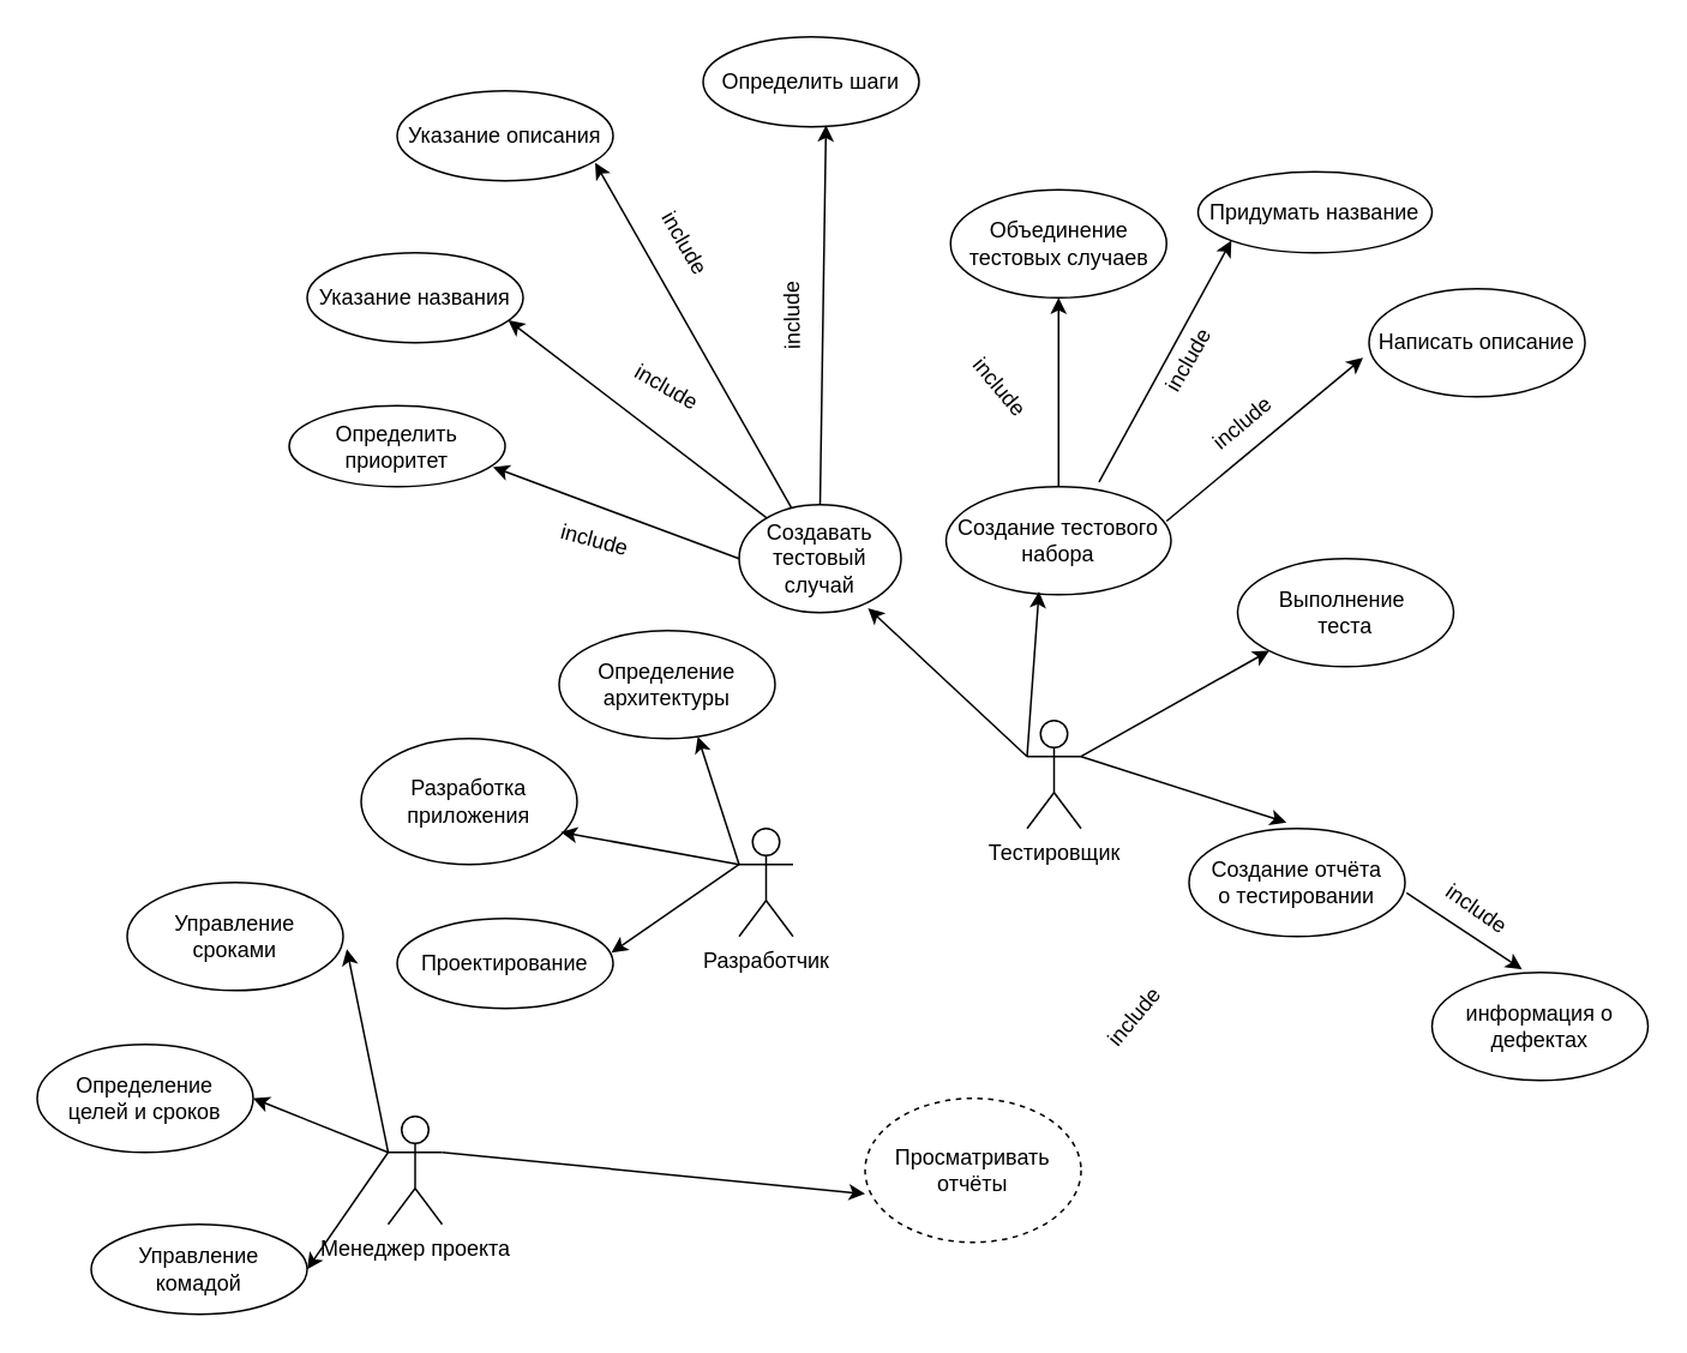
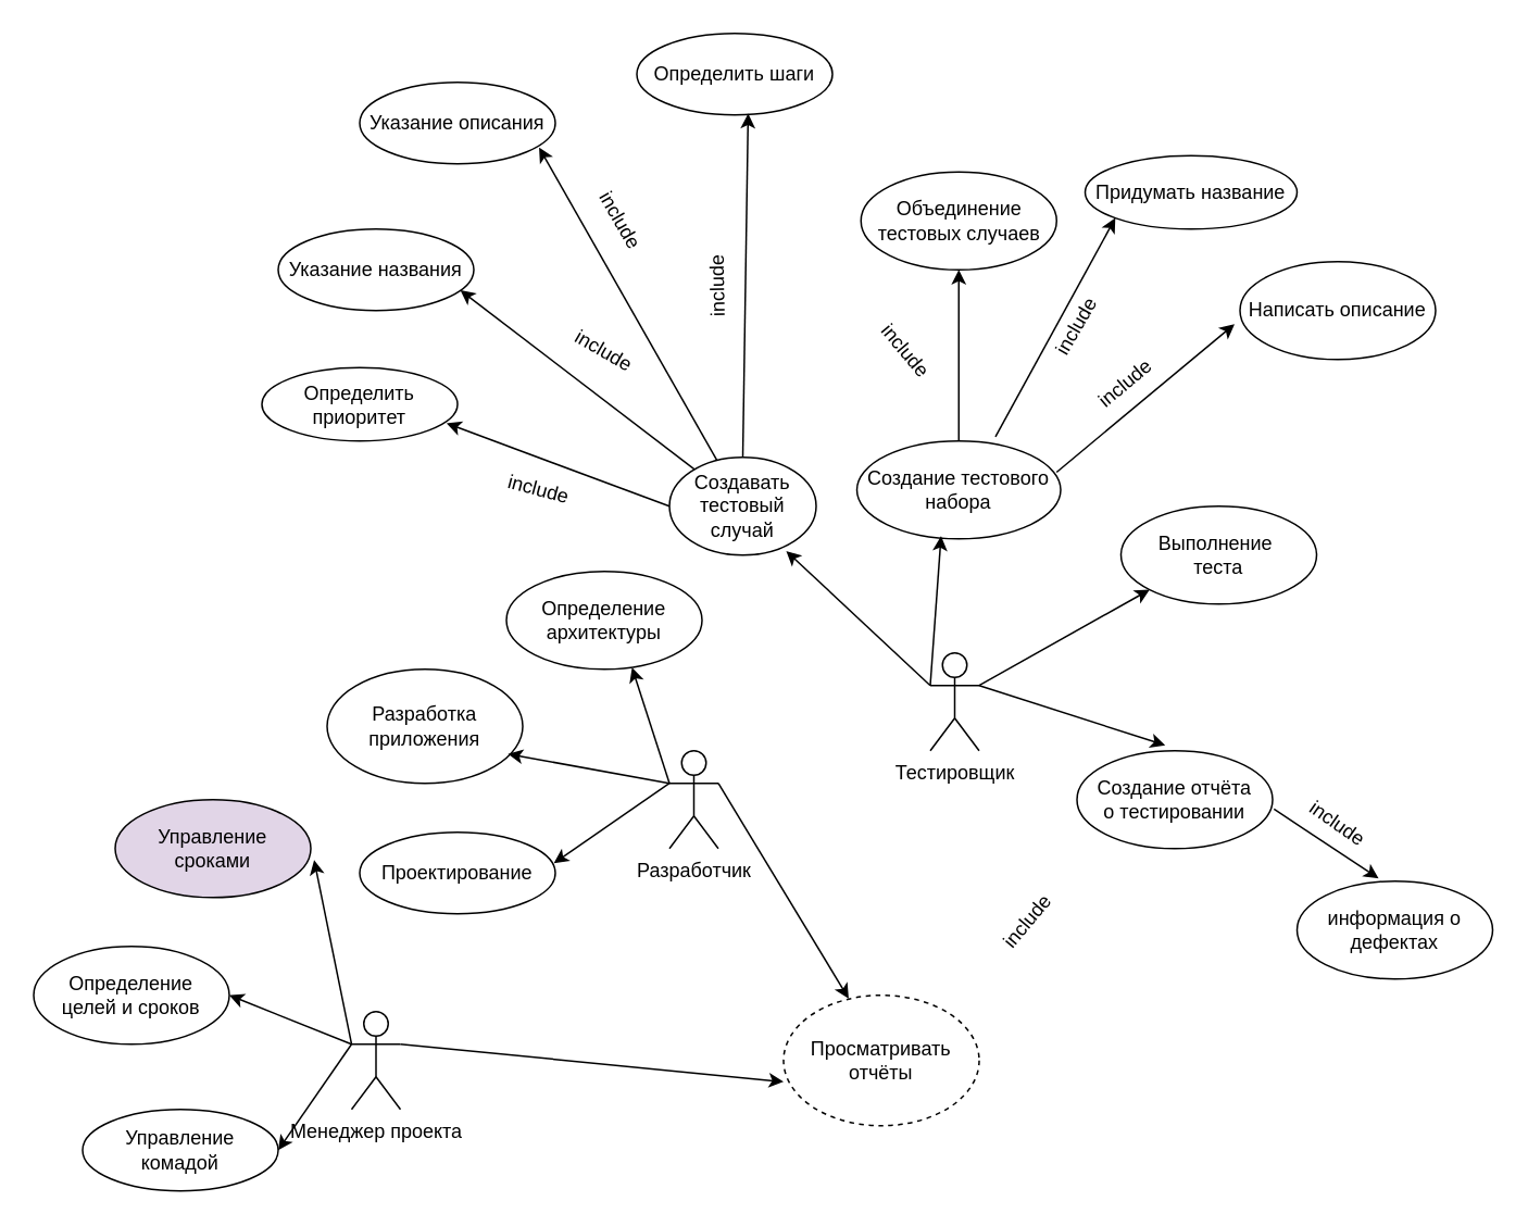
- <mxCell id="43" value="Управление&lt;br&gt;сроками" style="ellipse;whiteSpace=wrap;html=1;" vertex="1" parent="1"><mxGeometry x="70" y="490" width="120" height="60" as="geometry" /></mxCell>
+ <mxCell id="43" value="Управление&lt;br&gt;сроками" style="ellipse;whiteSpace=wrap;html=1;fillColor=#e1d5e7;" vertex="1" parent="1"><mxGeometry x="70" y="490" width="120" height="60" as="geometry" /></mxCell>
+ <mxCell id="39" value="" style="endArrow=classic;html=1;rounded=0;exitX=1;exitY=0.333;exitDx=0;exitDy=0;exitPerimeter=0;entryX=0.333;entryY=0.025;entryDx=0;entryDy=0;entryPerimeter=0;" parent="1" source="2" target="38" edge="1"><mxGeometry width="50" height="50" relative="1" as="geometry"><mxPoint x="260" y="440" as="sourcePoint" /><mxPoint x="310" y="390" as="targetPoint" /></mxGeometry></mxCell>
